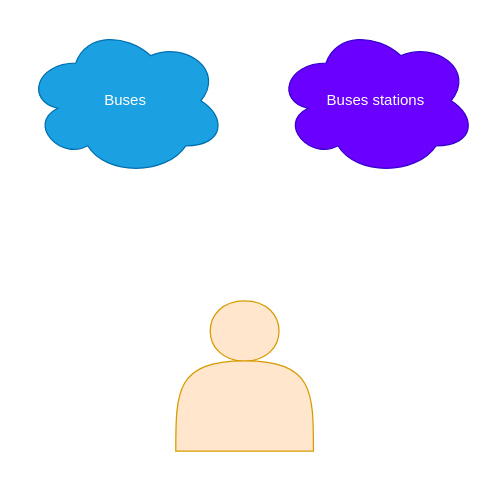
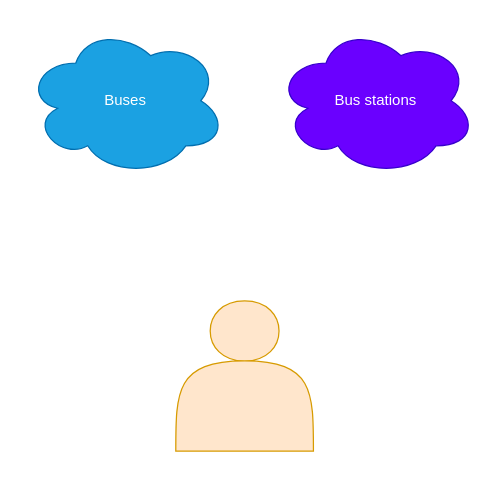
- <mxCell id="4" value="Buses stations" style="ellipse;shape=cloud;whiteSpace=wrap;html=1;fillColor=#6a00ff;strokeColor=#3700CC;fontColor=#ffffff;" parent="1" vertex="1"><mxGeometry x="220" y="20" width="160" height="120" as="geometry" /></mxCell>
+ <mxCell id="4" value="Bus stations" style="ellipse;shape=cloud;whiteSpace=wrap;html=1;fillColor=#6a00ff;strokeColor=#3700CC;fontColor=#ffffff;" parent="1" vertex="1"><mxGeometry x="220" y="20" width="160" height="120" as="geometry" /></mxCell>
